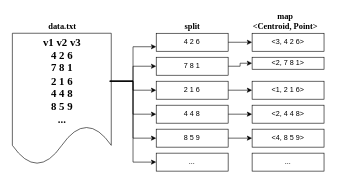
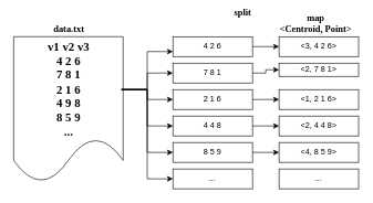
- <mxCell id="22" value="&lt;b&gt;&lt;font style=&quot;font-size: 14px&quot; face=&quot;Times New Roman&quot;&gt;split&lt;/font&gt;&lt;/b&gt;" style="text;html=1;align=center;verticalAlign=middle;resizable=0;points=[];autosize=1;" vertex="1" parent="1"><mxGeometry x="300" y="35" width="40" height="20" as="geometry" /></mxCell>
+ <mxCell id="22" value="&lt;b&gt;&lt;font style=&quot;font-size: 14px&quot; face=&quot;Times New Roman&quot;&gt;split&lt;/font&gt;&lt;/b&gt;" style="text;html=1;align=center;verticalAlign=middle;resizable=0;points=[];autosize=1;" vertex="1" parent="1"><mxGeometry x="345" y="10" width="40" height="20" as="geometry" /></mxCell>
- <mxCell id="10" value="&lt;b&gt;&lt;font face=&quot;Times New Roman&quot; style=&quot;font-size: 18px&quot;&gt;v1 v2 v3&lt;br&gt;4 2 6&lt;br&gt;7 8 1&lt;br&gt;2 1 6&lt;br&gt;4 4 8&lt;br&gt;8 5 9&lt;br&gt;...&lt;/font&gt;&lt;/b&gt;" style="text;html=1;strokeColor=none;fillColor=none;align=center;verticalAlign=middle;whiteSpace=wrap;rounded=0;" vertex="1" parent="1"><mxGeometry x="22.5" y="95" width="160" height="80" as="geometry" /></mxCell>
+ <mxCell id="10" value="&lt;b&gt;&lt;font face=&quot;Times New Roman&quot; style=&quot;font-size: 18px&quot;&gt;v1 v2 v3&lt;br&gt;4 2 6&lt;br&gt;7 8 1&lt;br&gt;2 1 6&lt;br&gt;4 9 8&lt;br&gt;8 5 9&lt;br&gt;...&lt;/font&gt;&lt;/b&gt;" style="text;html=1;strokeColor=none;fillColor=none;align=center;verticalAlign=middle;whiteSpace=wrap;rounded=0;" vertex="1" parent="1"><mxGeometry x="22.5" y="95" width="160" height="80" as="geometry" /></mxCell>
